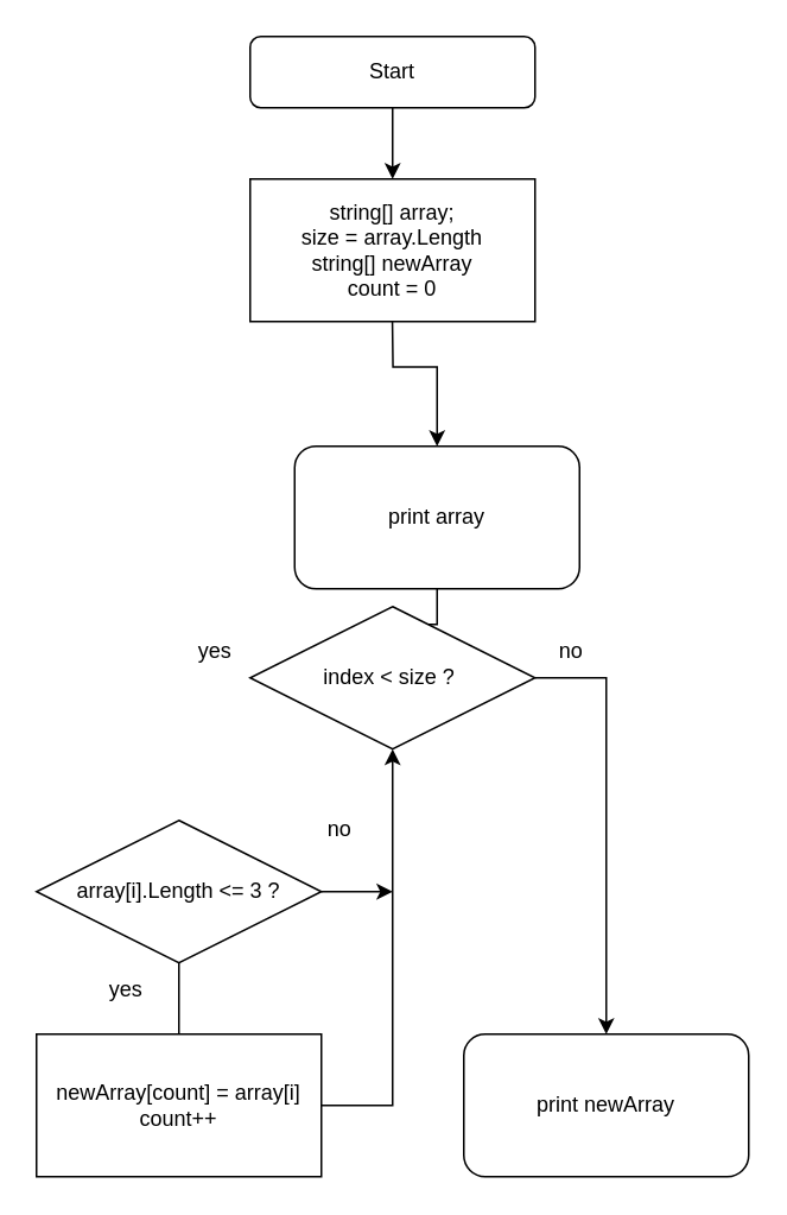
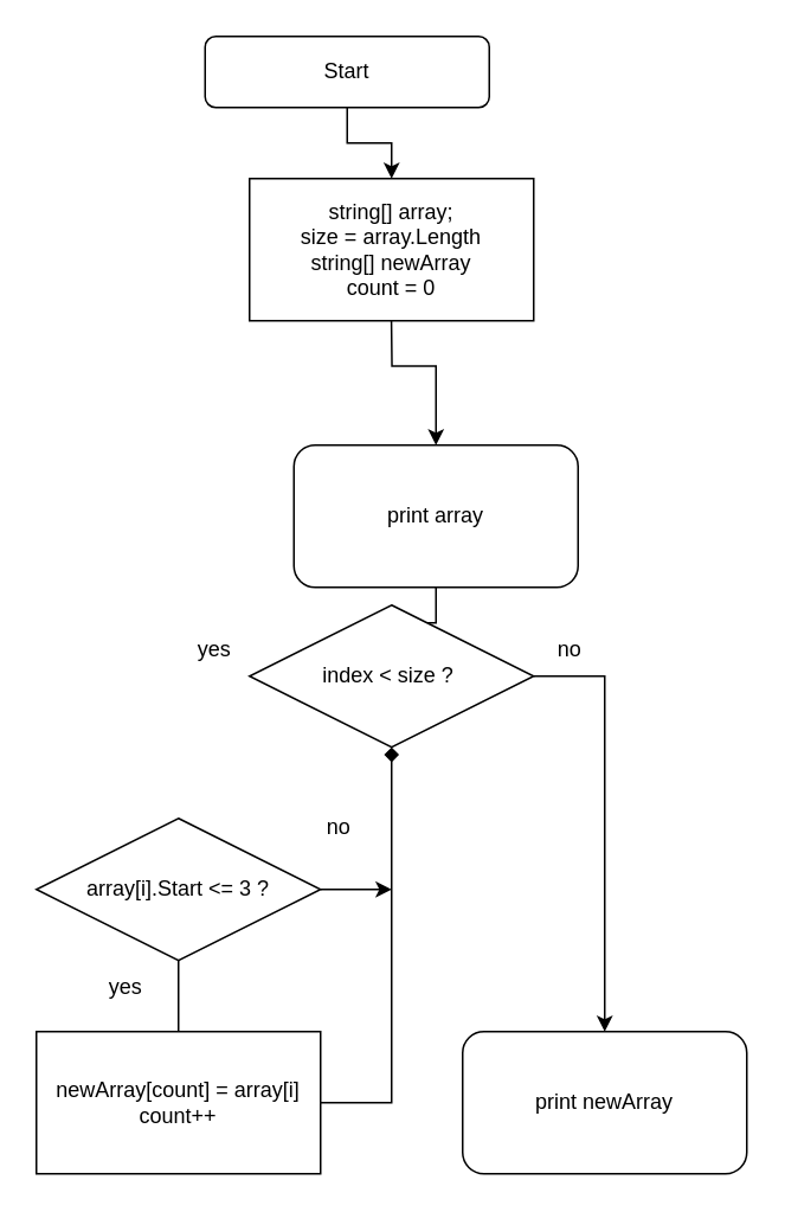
- <mxCell id="3" value="Start" style="rounded=1;whiteSpace=wrap;html=1;" parent="1" vertex="1"><mxGeometry x="140" y="20" width="160" height="40" as="geometry" /></mxCell>
+ <mxCell id="3" value="Start" style="rounded=1;whiteSpace=wrap;html=1;" parent="1" vertex="1"><mxGeometry x="115" y="20" width="160" height="40" as="geometry" /></mxCell>
- <mxCell id="11" style="edgeStyle=orthogonalEdgeStyle;rounded=0;orthogonalLoop=1;jettySize=auto;html=1;exitX=1;exitY=0.5;exitDx=0;exitDy=0;entryX=0.5;entryY=1;entryDx=0;entryDy=0;" edge="1" parent="1" source="12" target="16"><mxGeometry relative="1" as="geometry"><mxPoint x="220" y="619.69" as="targetPoint" /></mxGeometry></mxCell>
+ <mxCell id="11" style="edgeStyle=orthogonalEdgeStyle;rounded=0;orthogonalLoop=1;jettySize=auto;html=1;exitX=1;exitY=0.5;exitDx=0;exitDy=0;entryX=0.5;entryY=1;entryDx=0;entryDy=0;endArrow=diamond;" edge="1" parent="1" source="12" target="16"><mxGeometry relative="1" as="geometry"><mxPoint x="220" y="619.69" as="targetPoint" /></mxGeometry></mxCell>
- <mxCell id="8" value="array[i].Length &amp;lt;= 3 ?" style="rhombus;whiteSpace=wrap;html=1;" vertex="1" parent="1"><mxGeometry x="20" y="460" width="160" height="80" as="geometry" /></mxCell>
+ <mxCell id="8" value="array[i].Start &amp;lt;= 3 ?" style="rhombus;whiteSpace=wrap;html=1;" vertex="1" parent="1"><mxGeometry x="20" y="460" width="160" height="80" as="geometry" /></mxCell>
